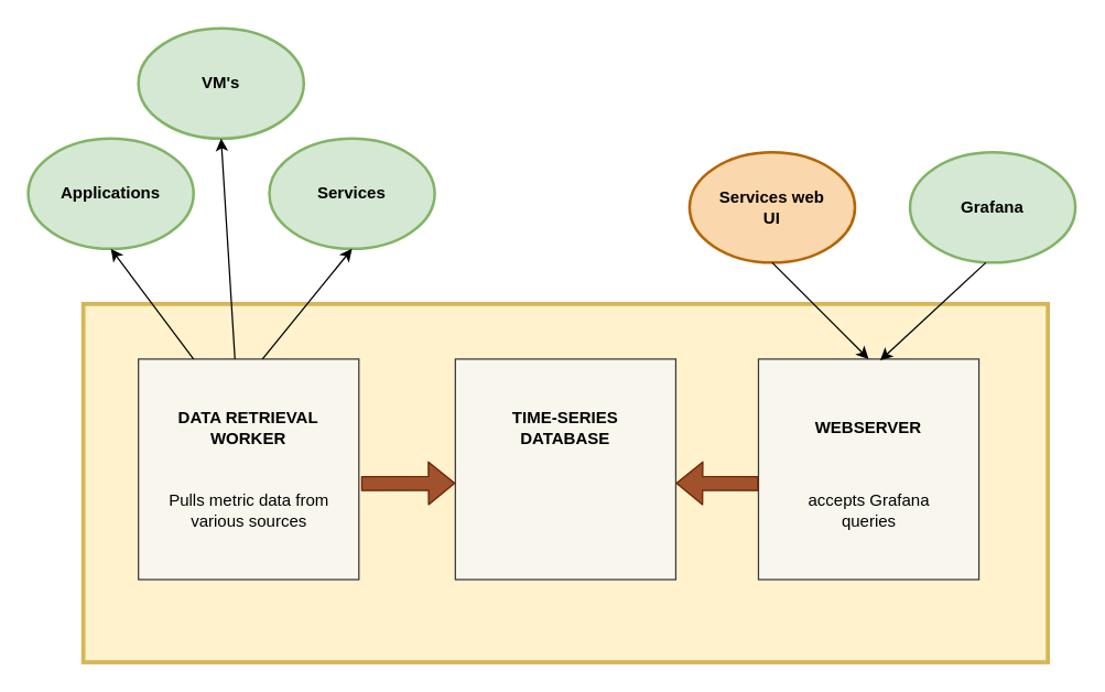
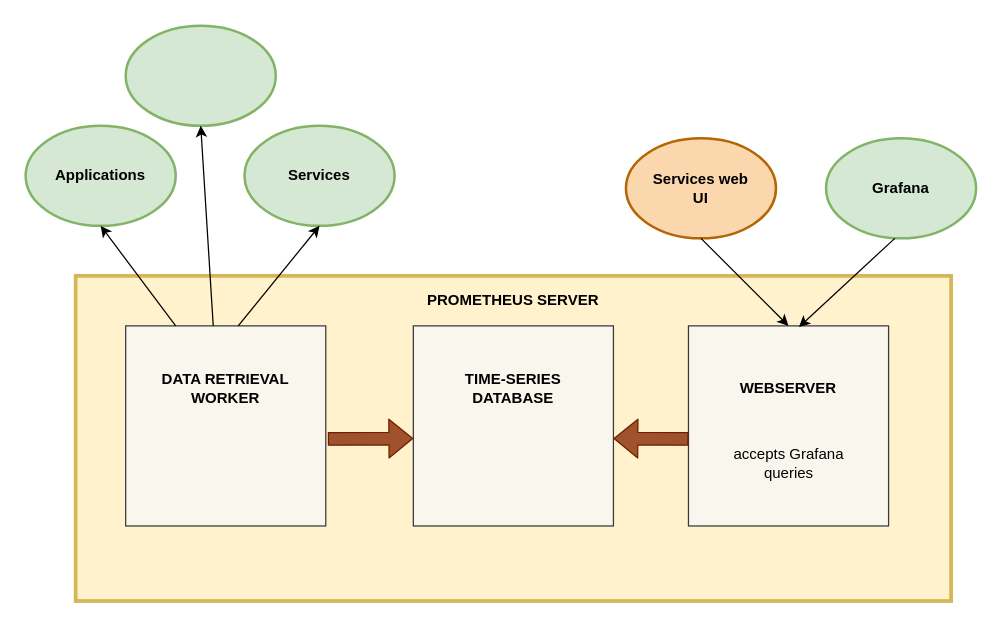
- <mxCell id="8" value="&lt;b&gt;VM's&lt;/b&gt;" style="text;html=1;strokeColor=none;fillColor=none;align=center;verticalAlign=middle;whiteSpace=wrap;rounded=0;" vertex="1" parent="1"><mxGeometry x="115" y="50" width="90" height="20" as="geometry" /></mxCell>
+ <mxCell id="20" value="&lt;b&gt;PROMETHEUS SERVER&lt;/b&gt;" style="text;html=1;strokeColor=none;fillColor=none;align=center;verticalAlign=middle;whiteSpace=wrap;rounded=0;" vertex="1" parent="1"><mxGeometry x="295" y="230" width="230" height="20" as="geometry" /></mxCell>
- <mxCell id="18" value="Pulls metric data from various sources" style="text;html=1;strokeColor=none;fillColor=none;align=center;verticalAlign=middle;whiteSpace=wrap;rounded=0;" vertex="1" parent="1"><mxGeometry x="117.5" y="350" width="125" height="40" as="geometry" /></mxCell>
